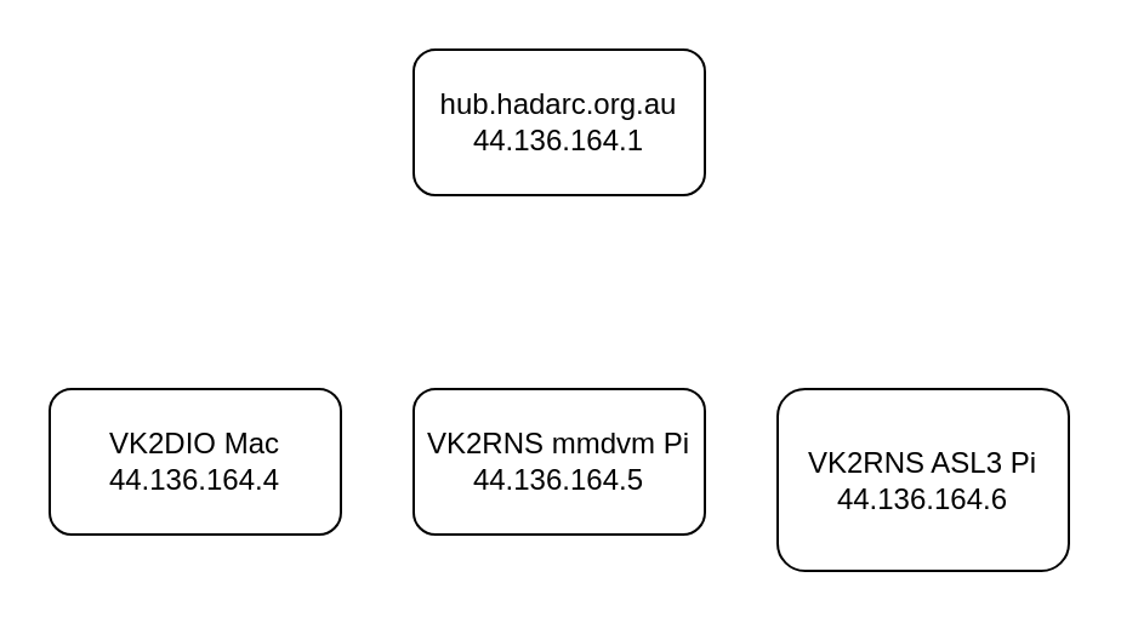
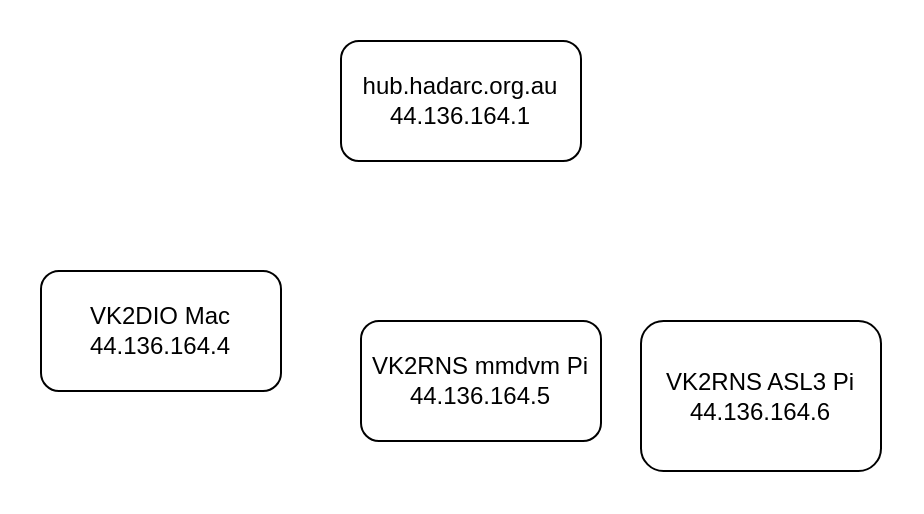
- <mxCell id="3" value="VK2DIO Mac&lt;div&gt;44.136.164.4&lt;/div&gt;" style="rounded=1;whiteSpace=wrap;html=1;" parent="1" vertex="1"><mxGeometry x="20" y="160" width="120" height="60" as="geometry" /></mxCell>
+ <mxCell id="3" value="VK2DIO Mac&lt;div&gt;44.136.164.4&lt;/div&gt;" style="rounded=1;whiteSpace=wrap;html=1;" parent="1" vertex="1"><mxGeometry x="20" y="135" width="120" height="60" as="geometry" /></mxCell>
- <mxCell id="5" value="&lt;div&gt;VK2RNS mmdvm Pi 44.136.164.5&lt;/div&gt;" style="rounded=1;whiteSpace=wrap;html=1;" vertex="1" parent="1"><mxGeometry x="170" y="160" width="120" height="60" as="geometry" /></mxCell>
+ <mxCell id="5" value="&lt;div&gt;VK2RNS mmdvm Pi 44.136.164.5&lt;/div&gt;" style="rounded=1;whiteSpace=wrap;html=1;" vertex="1" parent="1"><mxGeometry x="180" y="160" width="120" height="60" as="geometry" /></mxCell>
